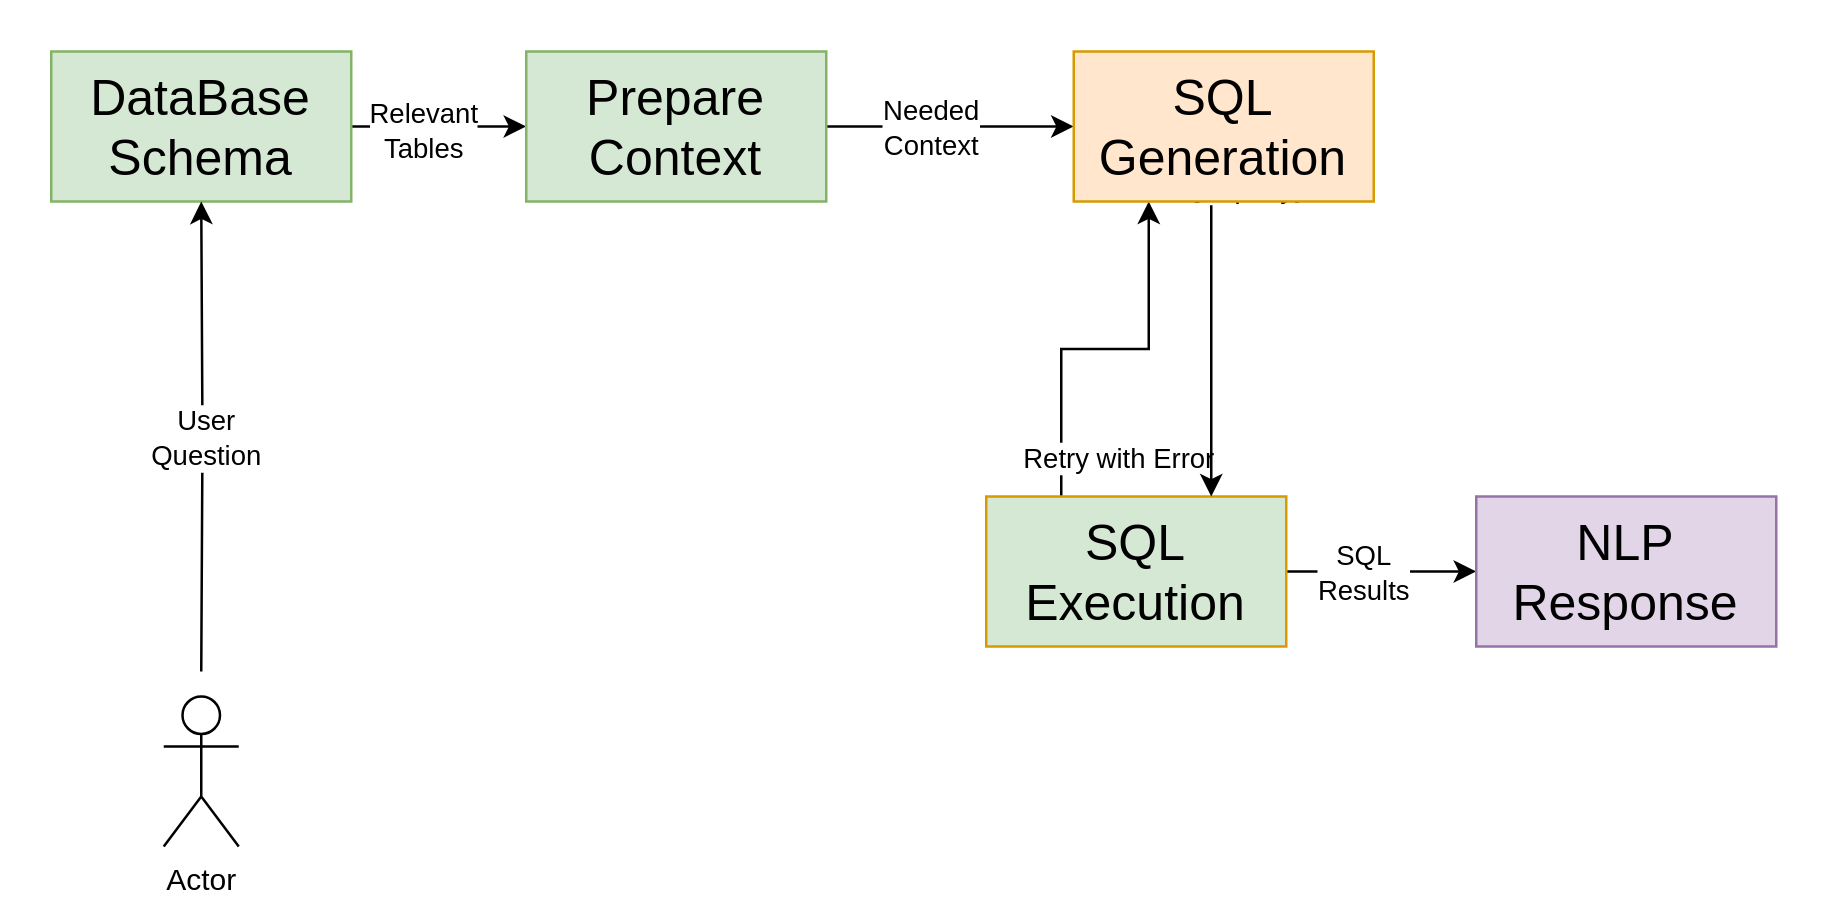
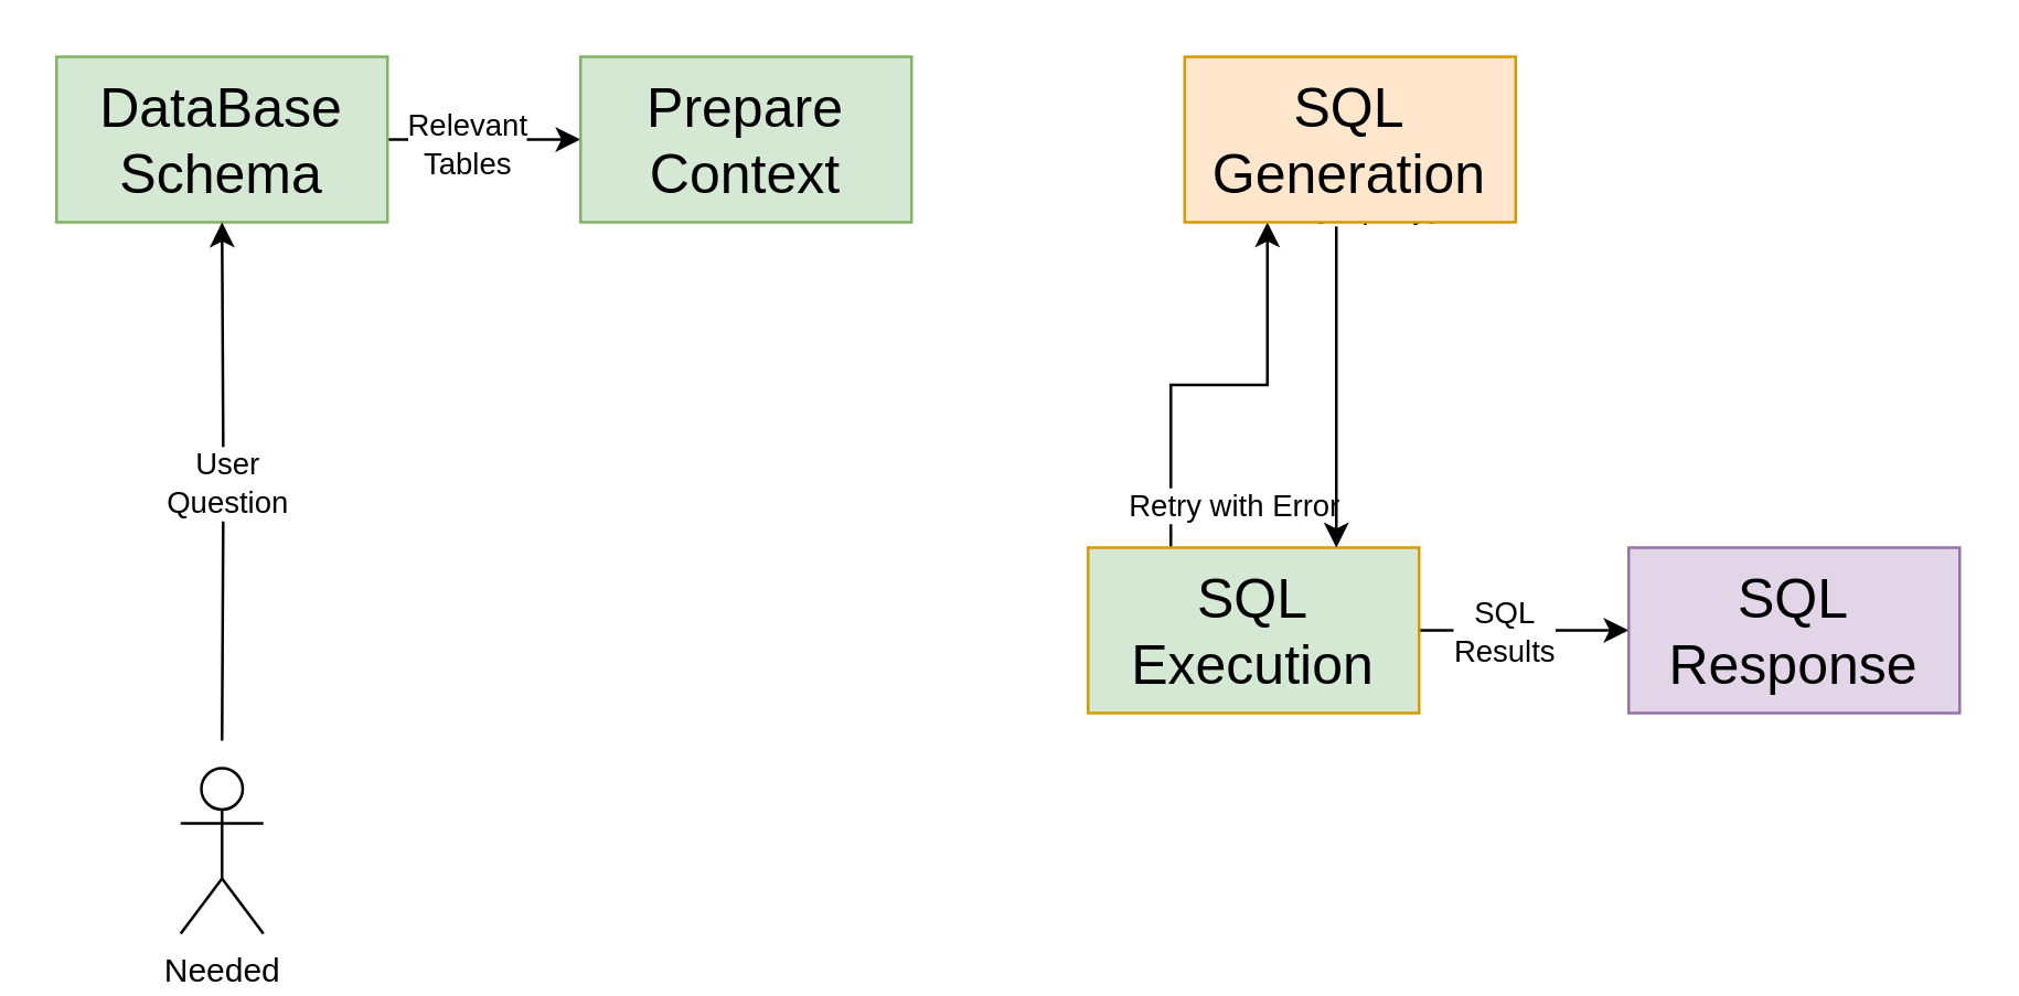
- <mxCell id="5" style="edgeStyle=orthogonalEdgeStyle;rounded=0;orthogonalLoop=1;jettySize=auto;html=1;exitX=1;exitY=0.5;exitDx=0;exitDy=0;entryX=0;entryY=0.5;entryDx=0;entryDy=0;" edge="1" parent="1" source="7" target="15"><mxGeometry relative="1" as="geometry" /></mxCell>
- <mxCell id="6" value="Needed&lt;div&gt;Context&lt;/div&gt;" style="edgeLabel;html=1;align=center;verticalAlign=middle;resizable=0;points=[];" vertex="1" connectable="0" parent="5"><mxGeometry x="-0.175" relative="1" as="geometry"><mxPoint as="offset" /></mxGeometry></mxCell>
- <mxCell id="16" value="&lt;font style=&quot;font-size: 20px;&quot;&gt;NLP Response&lt;/font&gt;" style="rounded=0;whiteSpace=wrap;html=1;fillColor=#e1d5e7;strokeColor=#9673a6;" vertex="1" parent="1"><mxGeometry x="590" y="198" width="120" height="60" as="geometry" /></mxCell>
+ <mxCell id="16" value="&lt;font style=&quot;font-size: 20px;&quot;&gt;SQL Response&lt;/font&gt;" style="rounded=0;whiteSpace=wrap;html=1;fillColor=#e1d5e7;strokeColor=#9673a6;" vertex="1" parent="1"><mxGeometry x="590" y="198" width="120" height="60" as="geometry" /></mxCell>
- <mxCell id="19" value="Actor" style="shape=umlActor;verticalLabelPosition=bottom;verticalAlign=top;html=1;outlineConnect=0;" vertex="1" parent="1"><mxGeometry x="65" y="278" width="30" height="60" as="geometry" /></mxCell>
+ <mxCell id="19" value="Needed" style="shape=umlActor;verticalLabelPosition=bottom;verticalAlign=top;html=1;outlineConnect=0;" vertex="1" parent="1"><mxGeometry x="65" y="278" width="30" height="60" as="geometry" /></mxCell>
